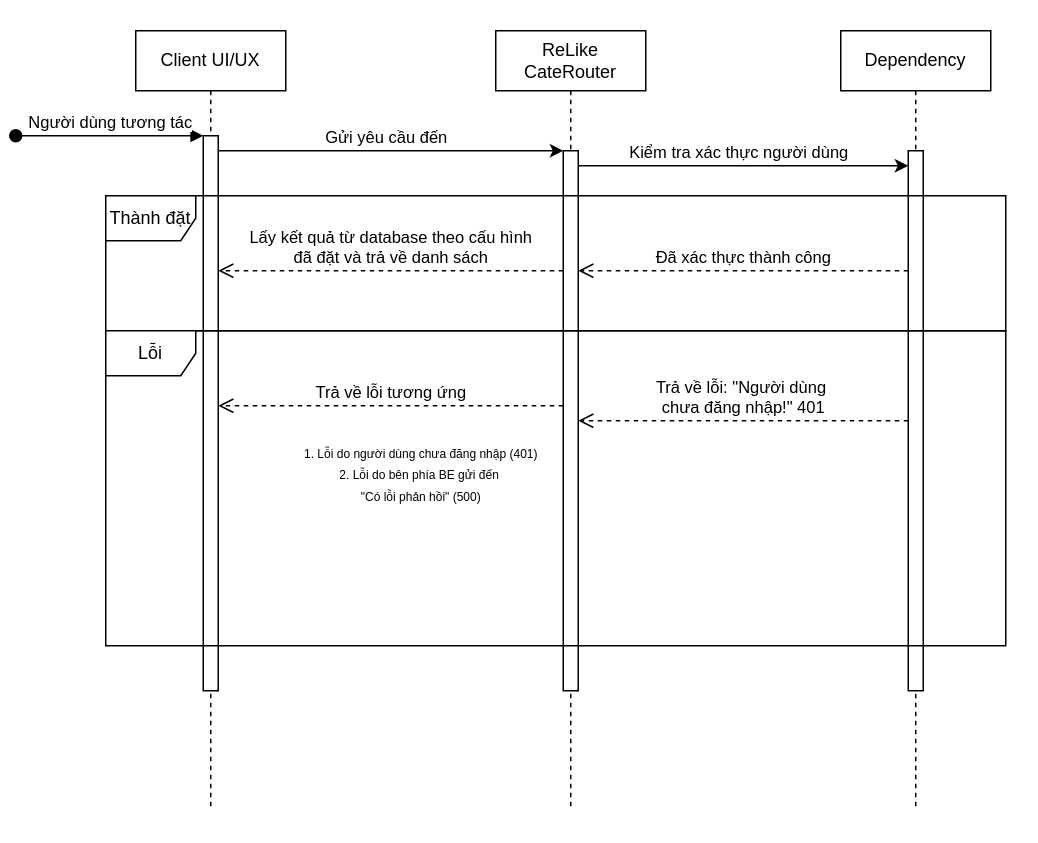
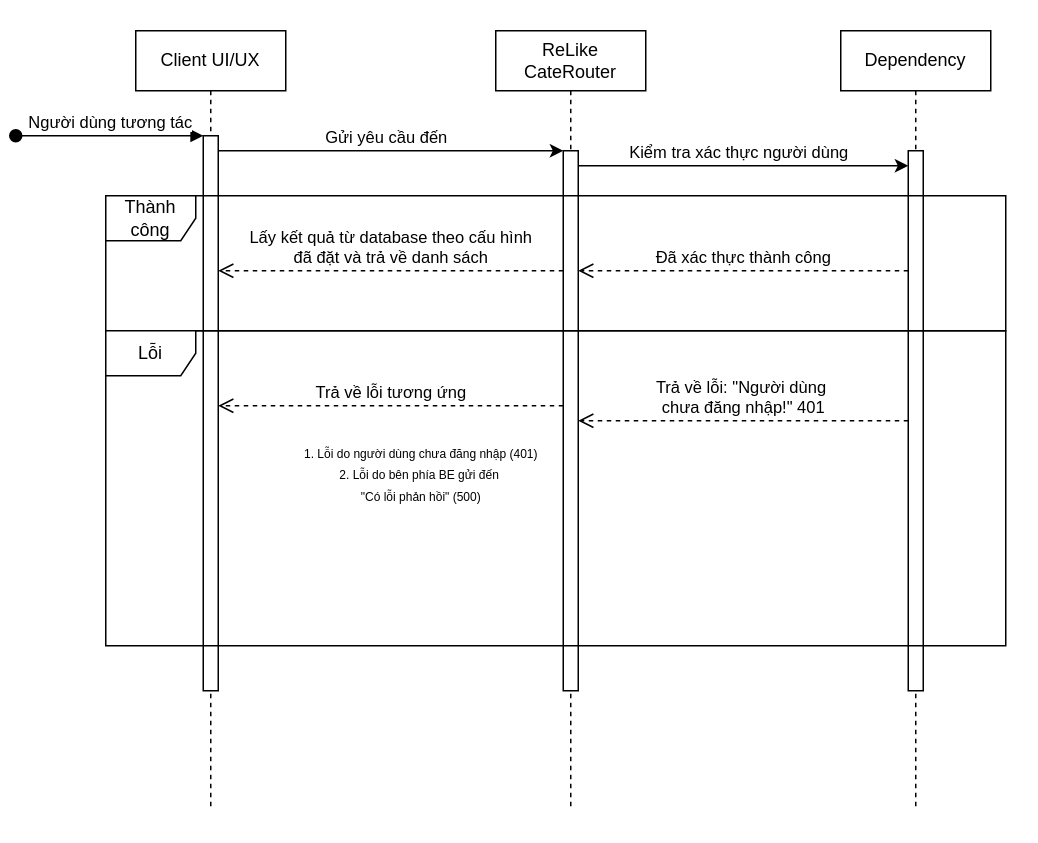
- <mxCell id="13" value="Thành đặt" style="shape=umlFrame;whiteSpace=wrap;html=1;pointerEvents=0;" parent="1" vertex="1"><mxGeometry x="20" y="130" width="600" height="90" as="geometry" /></mxCell>
+ <mxCell id="13" value="Thành công" style="shape=umlFrame;whiteSpace=wrap;html=1;pointerEvents=0;" parent="1" vertex="1"><mxGeometry x="20" y="130" width="600" height="90" as="geometry" /></mxCell>
